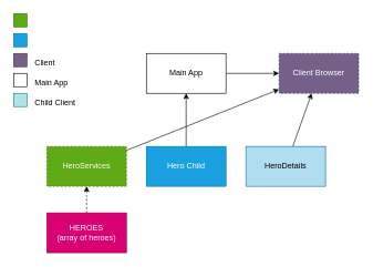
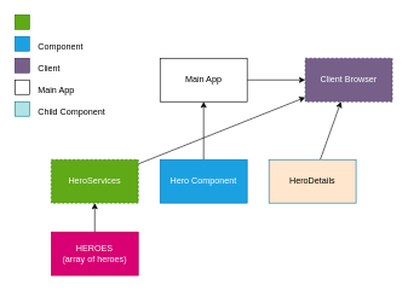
+ <mxCell id="20" value="Component" style="text;html=1;align=left;verticalAlign=middle;resizable=0;points=[];autosize=1;strokeColor=none;fillColor=none;" parent="14" vertex="1"><mxGeometry x="30" y="30" width="90" height="30" as="geometry" /></mxCell>
- <mxCell id="23" value="Child Client" style="text;html=1;align=left;verticalAlign=middle;resizable=0;points=[];autosize=1;strokeColor=none;fillColor=none;" parent="14" vertex="1"><mxGeometry x="30" y="120" width="120" height="30" as="geometry" /></mxCell>
+ <mxCell id="23" value="Child Component" style="text;html=1;align=left;verticalAlign=middle;resizable=0;points=[];autosize=1;strokeColor=none;fillColor=none;" parent="14" vertex="1"><mxGeometry x="30" y="120" width="120" height="30" as="geometry" /></mxCell>
- <mxCell id="10" value="Hero Child" style="rounded=0;whiteSpace=wrap;html=1;fillColor=#1ba1e2;fontColor=#ffffff;strokeColor=#006EAF;" parent="2" vertex="1"><mxGeometry x="150" y="140" width="120" height="60" as="geometry" /></mxCell>
+ <mxCell id="10" value="Hero Component" style="rounded=0;whiteSpace=wrap;html=1;fillColor=#1ba1e2;fontColor=#ffffff;strokeColor=#006EAF;" parent="2" vertex="1"><mxGeometry x="150" y="140" width="120" height="60" as="geometry" /></mxCell>
- <mxCell id="13" value="&lt;font color=&quot;#000000&quot;&gt;HeroDetails&lt;/font&gt;" style="rounded=0;whiteSpace=wrap;html=1;fillColor=#b1ddf0;strokeColor=#10739e;" parent="2" vertex="1"><mxGeometry x="300" y="140" width="120" height="60" as="geometry" /></mxCell>
+ <mxCell id="13" value="&lt;font color=&quot;#000000&quot;&gt;HeroDetails&lt;/font&gt;" style="rounded=0;whiteSpace=wrap;html=1;fillColor=#ffe6cc;strokeColor=#10739e;" parent="2" vertex="1"><mxGeometry x="300" y="140" width="120" height="60" as="geometry" /></mxCell>
- <mxCell id="7" style="edgeStyle=none;html=1;entryX=0.5;entryY=1;entryDx=0;entryDy=0;dashed=1;" parent="2" source="8" target="5" edge="1"><mxGeometry relative="1" as="geometry" /></mxCell>
+ <mxCell id="7" style="edgeStyle=none;html=1;entryX=0.5;entryY=1;entryDx=0;entryDy=0;" parent="2" source="8" target="5" edge="1"><mxGeometry relative="1" as="geometry" /></mxCell>
